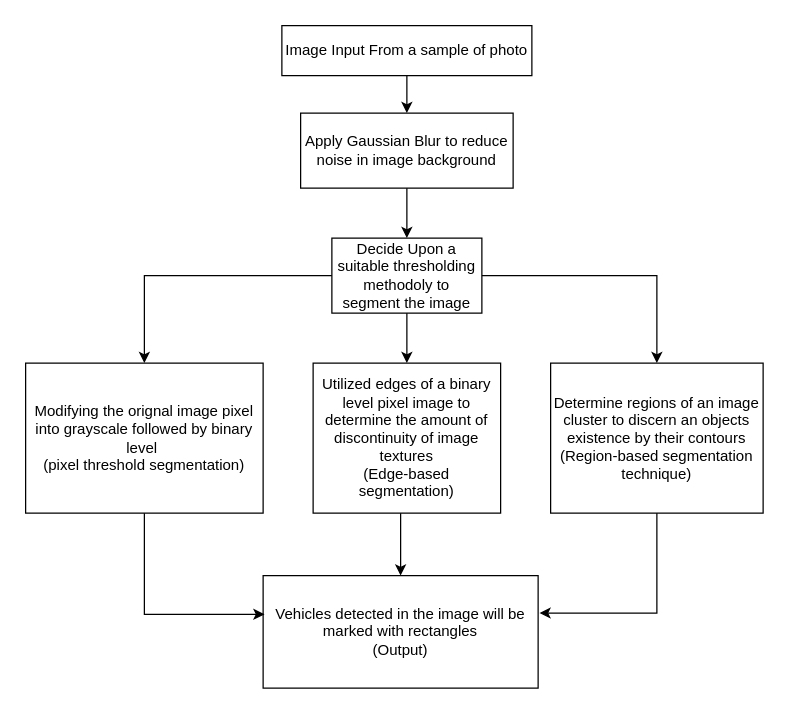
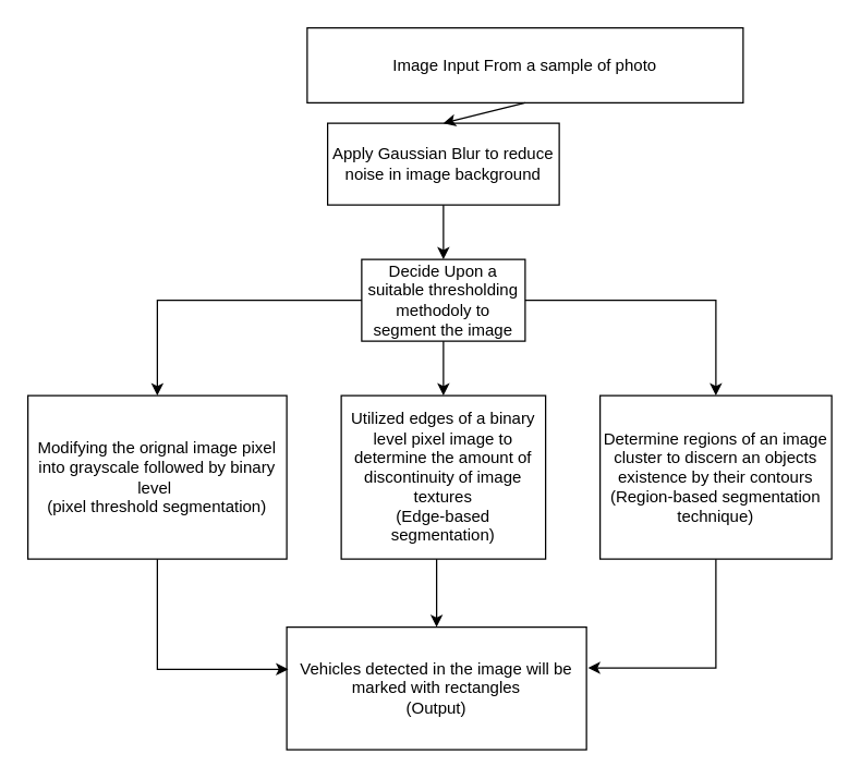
- <mxCell id="2" value="Image Input From a sample of photo" style="rounded=0;whiteSpace=wrap;html=1;" vertex="1" parent="1"><mxGeometry x="225" y="20" width="200" height="40" as="geometry" /></mxCell>
+ <mxCell id="2" value="Image Input From a sample of photo" style="rounded=0;whiteSpace=wrap;html=1;" vertex="1" parent="1"><mxGeometry x="225" y="20" width="320" height="55" as="geometry" /></mxCell>
